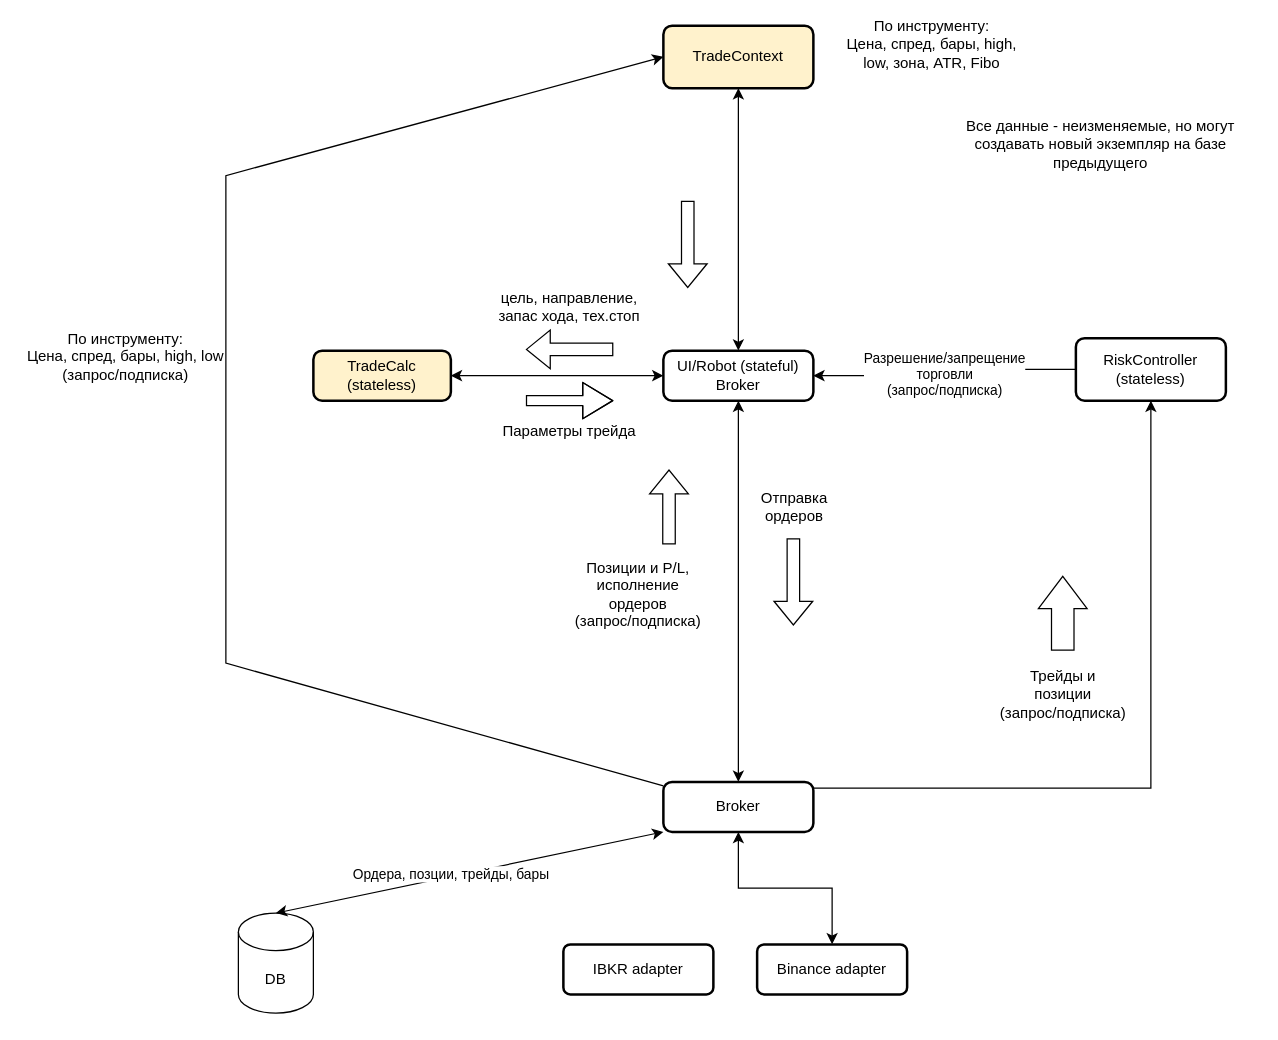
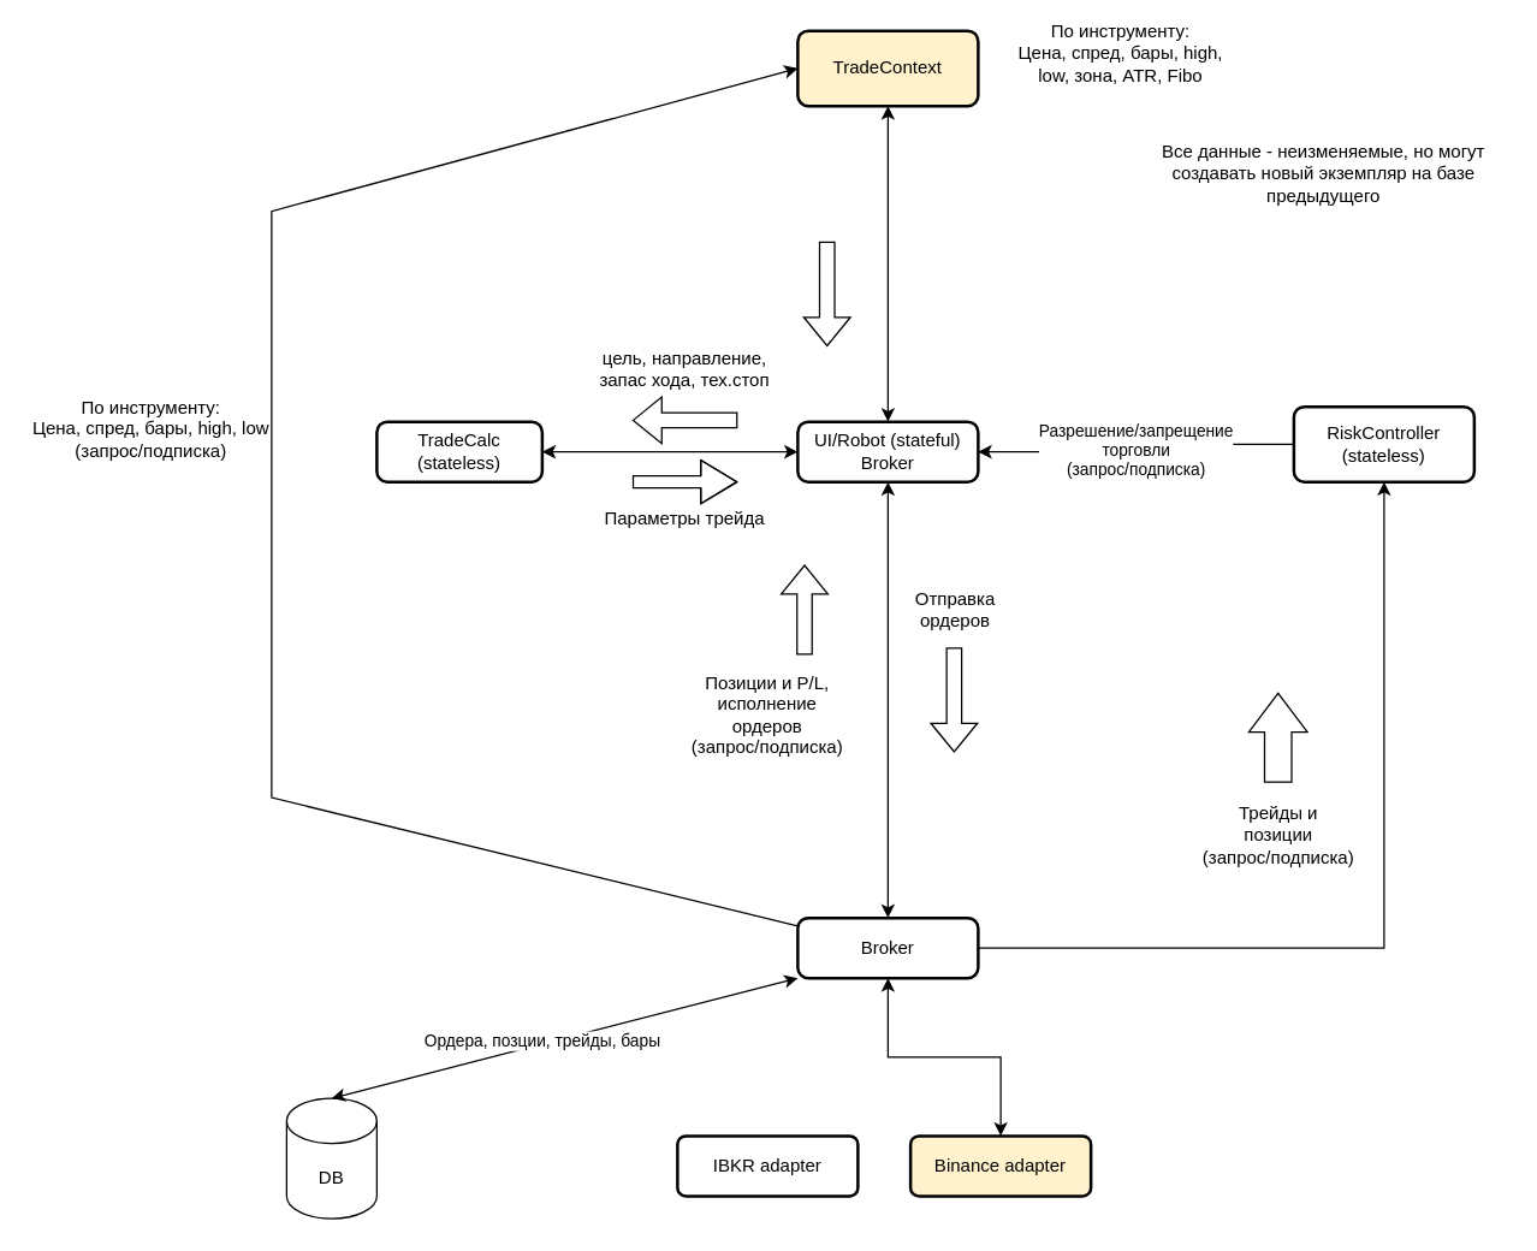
- <mxCell id="3" value="TradeCalc&lt;div&gt;(stateless)&lt;/div&gt;" style="rounded=1;whiteSpace=wrap;html=1;absoluteArcSize=1;arcSize=14;strokeWidth=2;fillColor=#fff2cc;" parent="1" vertex="1"><mxGeometry x="250" y="280" width="110" height="40" as="geometry" /></mxCell>
+ <mxCell id="3" value="TradeCalc&lt;div&gt;(stateless)&lt;/div&gt;" style="rounded=1;whiteSpace=wrap;html=1;absoluteArcSize=1;arcSize=14;strokeWidth=2;" parent="1" vertex="1"><mxGeometry x="250" y="280" width="110" height="40" as="geometry" /></mxCell>
- <mxCell id="12" value="Broker" style="rounded=1;whiteSpace=wrap;html=1;absoluteArcSize=1;arcSize=14;strokeWidth=2;" parent="1" vertex="1"><mxGeometry x="530" y="625" width="120" height="40" as="geometry" /></mxCell>
+ <mxCell id="12" value="Broker" style="rounded=1;whiteSpace=wrap;html=1;absoluteArcSize=1;arcSize=14;strokeWidth=2;" parent="1" vertex="1"><mxGeometry x="530" y="610" width="120" height="40" as="geometry" /></mxCell>
- <mxCell id="28" value="Binance adapter" style="whiteSpace=wrap;html=1;rounded=1;arcSize=14;strokeWidth=2;" parent="1" vertex="1"><mxGeometry x="605" y="755" width="120" height="40" as="geometry" /></mxCell>
+ <mxCell id="28" value="Binance adapter" style="whiteSpace=wrap;html=1;rounded=1;arcSize=14;strokeWidth=2;fillColor=#fff2cc;" parent="1" vertex="1"><mxGeometry x="605" y="755" width="120" height="40" as="geometry" /></mxCell>
